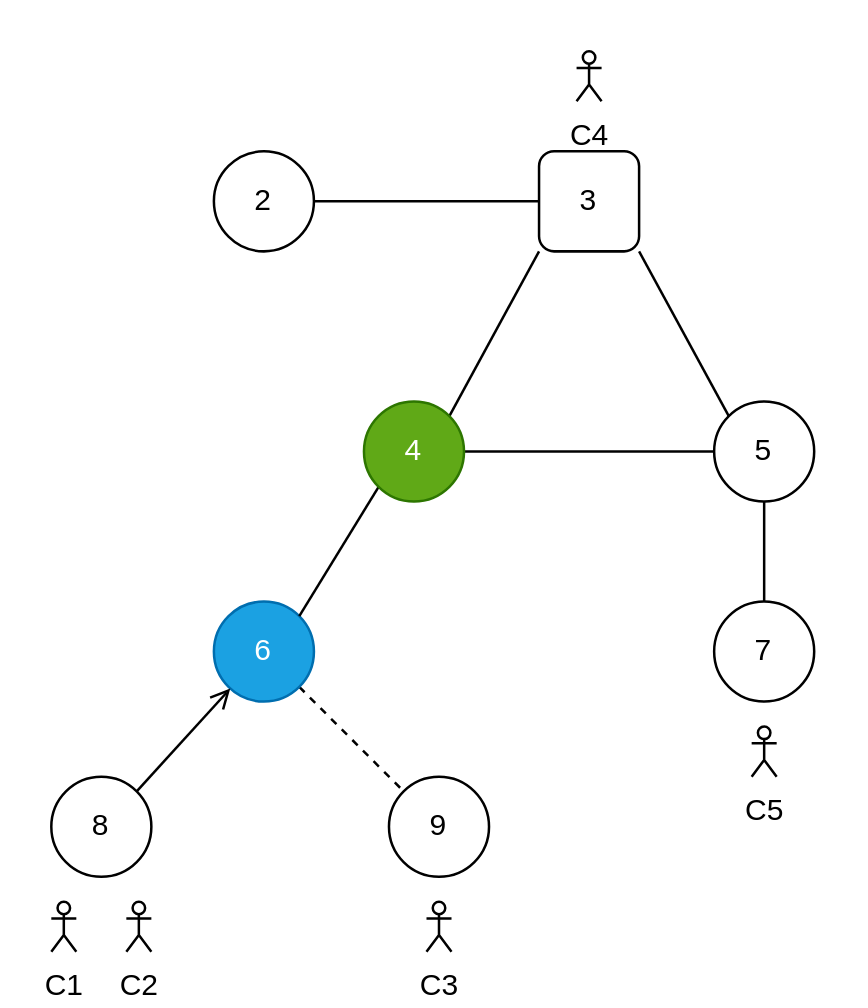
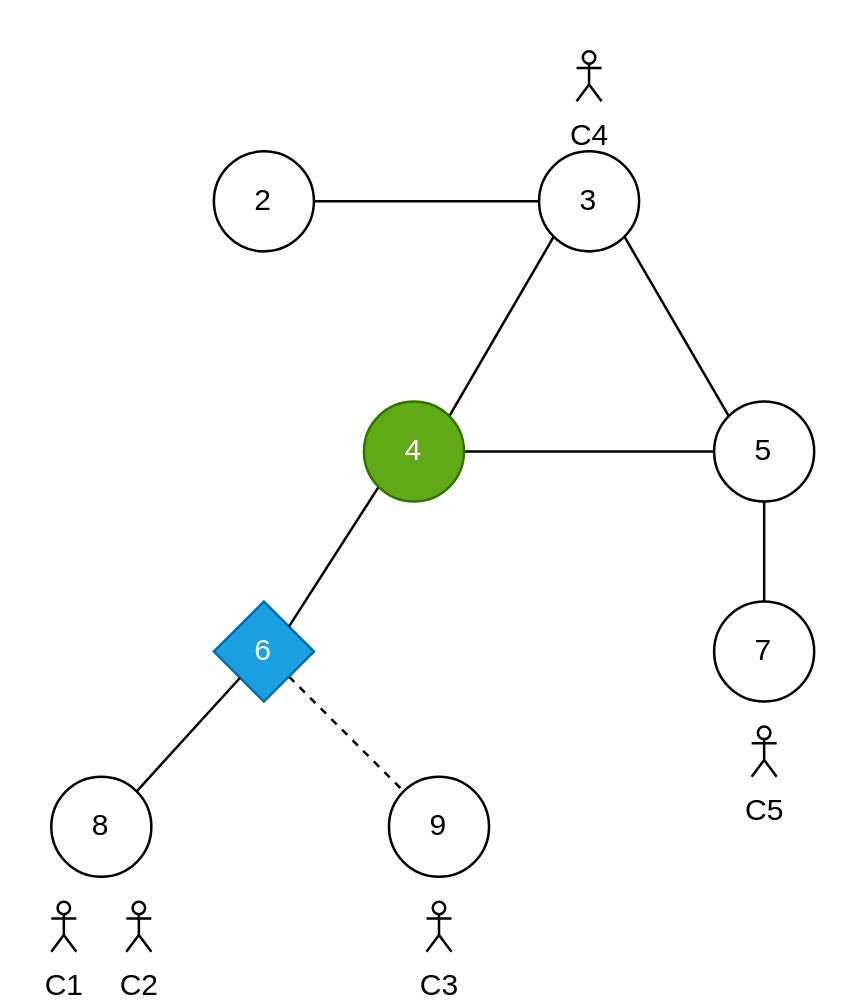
- <mxCell id="16" value="3" style="whiteSpace=wrap;html=1;aspect=fixed;rounded=1;" parent="1" vertex="1"><mxGeometry x="215" y="60" width="40" height="40" as="geometry" /></mxCell>
+ <mxCell id="16" value="3" style="ellipse;whiteSpace=wrap;html=1;aspect=fixed;" parent="1" vertex="1"><mxGeometry x="215" y="60" width="40" height="40" as="geometry" /></mxCell>
- <mxCell id="3" value="6" style="ellipse;whiteSpace=wrap;html=1;aspect=fixed;fillColor=#1ba1e2;fontColor=#ffffff;strokeColor=#006EAF;" parent="1" vertex="1"><mxGeometry x="85" y="240" width="40" height="40" as="geometry" /></mxCell>
+ <mxCell id="3" value="6" style="rhombus;whiteSpace=wrap;html=1;aspect=fixed;fillColor=#1ba1e2;fontColor=#ffffff;strokeColor=#006EAF;" parent="1" vertex="1"><mxGeometry x="85" y="240" width="40" height="40" as="geometry" /></mxCell>
- <mxCell id="8" style="edgeStyle=none;rounded=0;orthogonalLoop=1;jettySize=auto;html=1;exitX=1;exitY=0;exitDx=0;exitDy=0;endArrow=open;endFill=0;" parent="1" source="9" target="3" edge="1"><mxGeometry relative="1" as="geometry" /></mxCell>
+ <mxCell id="8" style="edgeStyle=none;rounded=0;orthogonalLoop=1;jettySize=auto;html=1;exitX=1;exitY=0;exitDx=0;exitDy=0;endArrow=none;endFill=0;" parent="1" source="9" target="3" edge="1"><mxGeometry relative="1" as="geometry" /></mxCell>
